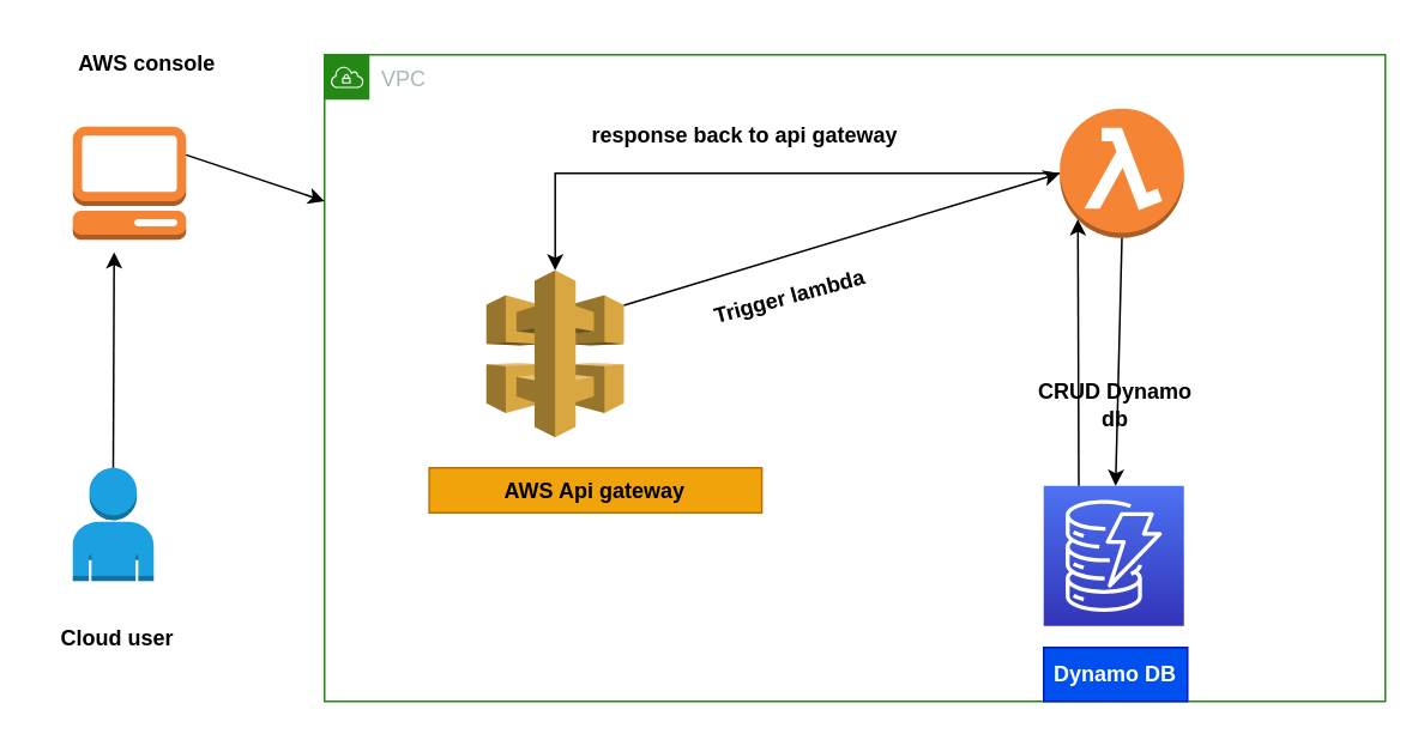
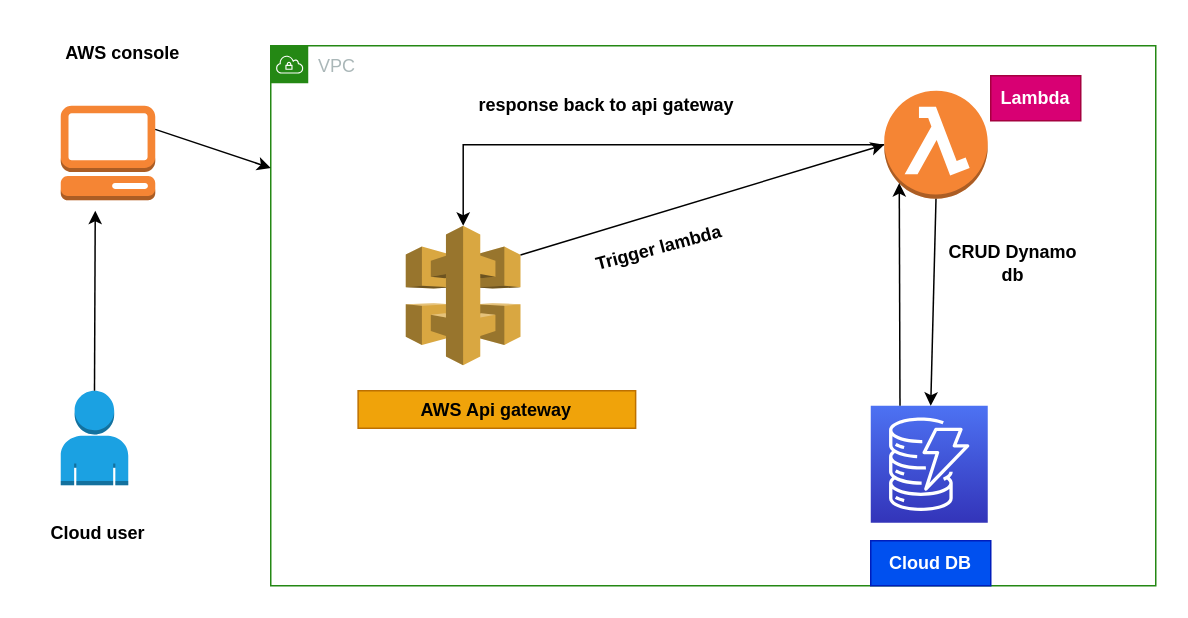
+ <mxCell id="11" value="&lt;div&gt;Lambda&lt;/div&gt;" style="text;html=1;strokeColor=#A50040;fillColor=#d80073;align=center;verticalAlign=middle;whiteSpace=wrap;rounded=0;fontColor=#ffffff;fontStyle=1" parent="2" vertex="1"><mxGeometry x="480" y="20" width="60" height="30" as="geometry" /></mxCell>
- <mxCell id="15" value="response back to api gateway" style="text;html=1;strokeColor=none;fillColor=none;align=center;verticalAlign=middle;whiteSpace=wrap;rounded=0;fontStyle=1" parent="2" vertex="1"><mxGeometry x="138.25" y="30" width="191.75" height="30" as="geometry" /></mxCell>
+ <mxCell id="15" value="response back to api gateway" style="text;html=1;strokeColor=none;fillColor=none;align=center;verticalAlign=middle;whiteSpace=wrap;rounded=0;fontStyle=1" parent="2" vertex="1"><mxGeometry x="128.25" y="25" width="191.75" height="30" as="geometry" /></mxCell>
- <mxCell id="14" value="CRUD Dynamo db" style="text;html=1;strokeColor=none;fillColor=none;align=center;verticalAlign=middle;whiteSpace=wrap;rounded=0;fontStyle=1" parent="2" vertex="1"><mxGeometry x="395" y="180" width="90" height="30" as="geometry" /></mxCell>
+ <mxCell id="14" value="CRUD Dynamo db" style="text;html=1;strokeColor=none;fillColor=none;align=center;verticalAlign=middle;whiteSpace=wrap;rounded=0;fontStyle=1" parent="2" vertex="1"><mxGeometry x="450" y="130" width="90" height="30" as="geometry" /></mxCell>
- <mxCell id="12" value="Dynamo DB" style="text;html=1;strokeColor=#001DBC;fillColor=#0050ef;align=center;verticalAlign=middle;whiteSpace=wrap;rounded=0;fontColor=#ffffff;fontStyle=1" parent="2" vertex="1"><mxGeometry x="400" y="330" width="80" height="30" as="geometry" /></mxCell>
+ <mxCell id="12" value="Cloud DB" style="text;html=1;strokeColor=#001DBC;fillColor=#0050ef;align=center;verticalAlign=middle;whiteSpace=wrap;rounded=0;fontColor=#ffffff;fontStyle=1" parent="2" vertex="1"><mxGeometry x="400" y="330" width="80" height="30" as="geometry" /></mxCell>
